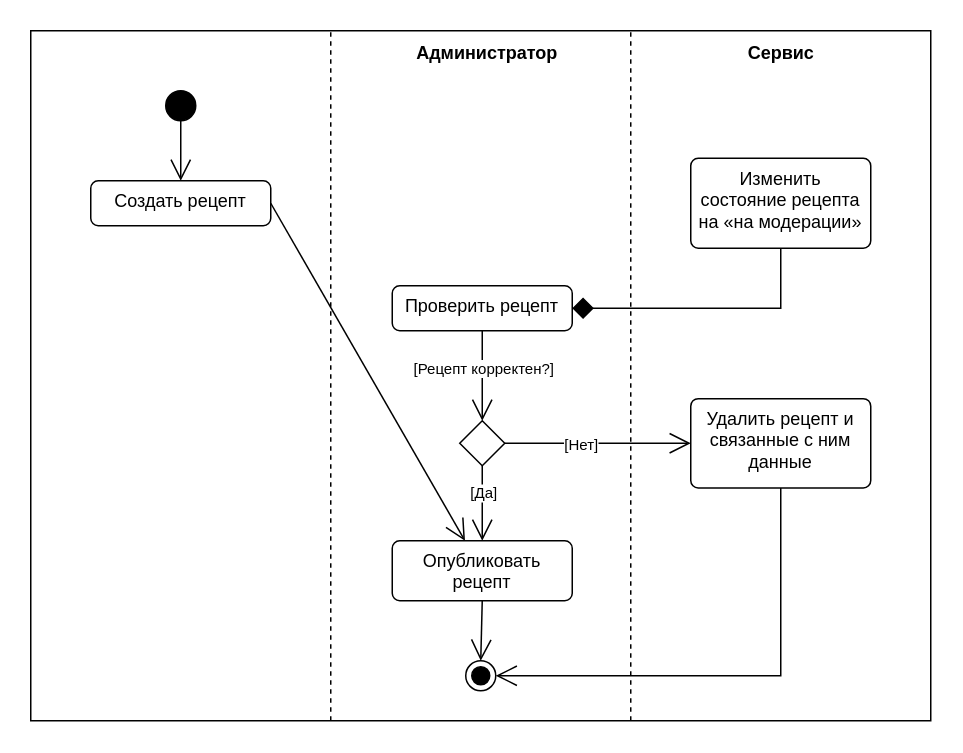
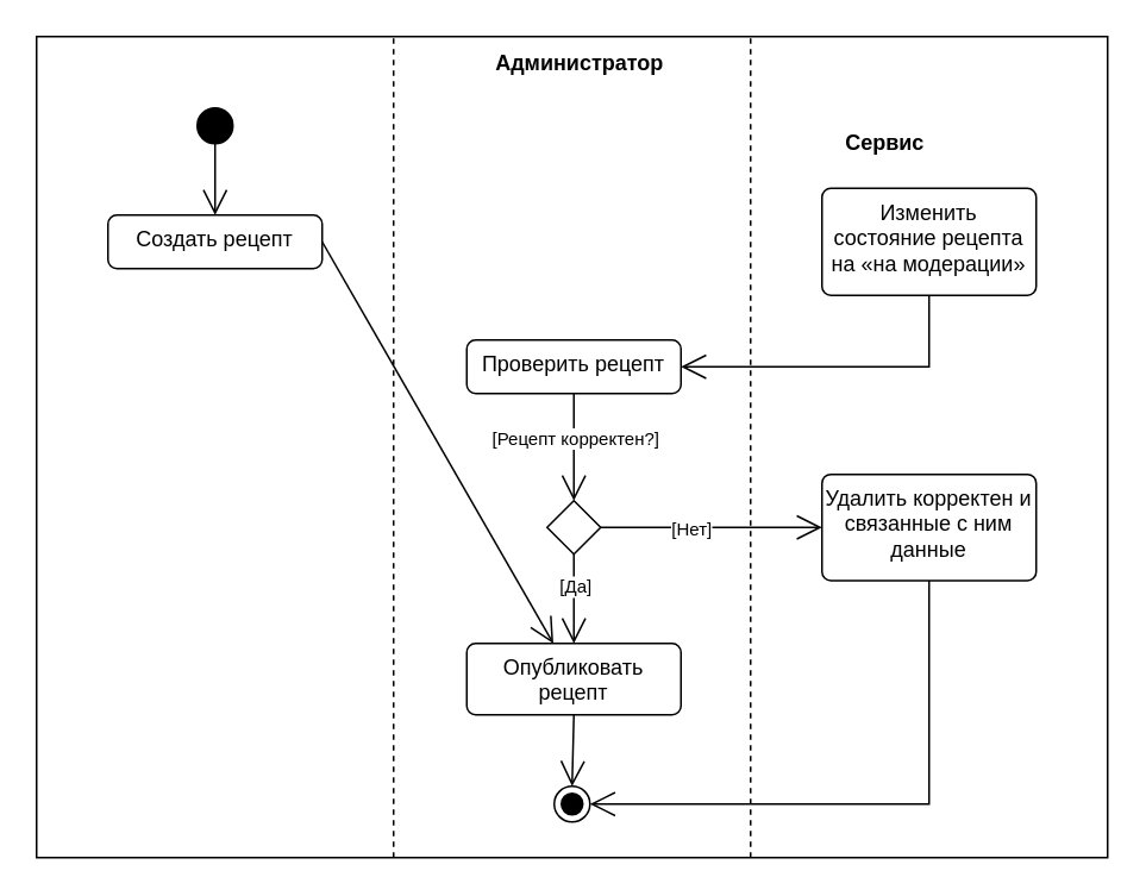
- <mxCell id="17" value="Сервис" style="text;html=1;align=center;verticalAlign=middle;resizable=0;points=[];autosize=1;strokeColor=none;fillColor=none;fontStyle=1" vertex="1" parent="1"><mxGeometry x="490" width="60" height="30" as="geometry" y="20" /></mxCell>
+ <mxCell id="17" value="Сервис" style="text;html=1;align=center;verticalAlign=middle;resizable=0;points=[];autosize=1;strokeColor=none;fillColor=none;fontStyle=1" vertex="1" parent="1"><mxGeometry x="465" y="65" width="60" height="30" as="geometry" /></mxCell>
- <mxCell id="19" value="" style="endArrow=diamond;endFill=1;endSize=12;html=1;rounded=0;exitX=0.5;exitY=1;exitDx=0;exitDy=0;entryX=1;entryY=0.5;entryDx=0;entryDy=0;" edge="1" parent="1" source="18" target="8"><mxGeometry width="160" relative="1" as="geometry"><mxPoint x="119.5" y="160" as="sourcePoint" /><mxPoint x="564.5" y="160" as="targetPoint" /><Array as="points"><mxPoint x="520" y="205" /></Array></mxGeometry></mxCell>
+ <mxCell id="19" value="" style="endArrow=open;endFill=1;endSize=12;html=1;rounded=0;exitX=0.5;exitY=1;exitDx=0;exitDy=0;entryX=1;entryY=0.5;entryDx=0;entryDy=0;" edge="1" parent="1" source="18" target="8"><mxGeometry width="160" relative="1" as="geometry"><mxPoint x="119.5" y="160" as="sourcePoint" /><mxPoint x="564.5" y="160" as="targetPoint" /><Array as="points"><mxPoint x="520" y="205" /></Array></mxGeometry></mxCell>
- <mxCell id="20" value="Удалить рецепт и связанные с ним данные" style="html=1;align=center;verticalAlign=top;rounded=1;absoluteArcSize=1;arcSize=10;dashed=0;whiteSpace=wrap;" vertex="1" parent="1"><mxGeometry x="460" y="265.25" width="120" height="59.5" as="geometry" /></mxCell>
+ <mxCell id="20" value="Удалить корректен и связанные с ним данные" style="html=1;align=center;verticalAlign=top;rounded=1;absoluteArcSize=1;arcSize=10;dashed=0;whiteSpace=wrap;" vertex="1" parent="1"><mxGeometry x="460" y="265.25" width="120" height="59.5" as="geometry" /></mxCell>
